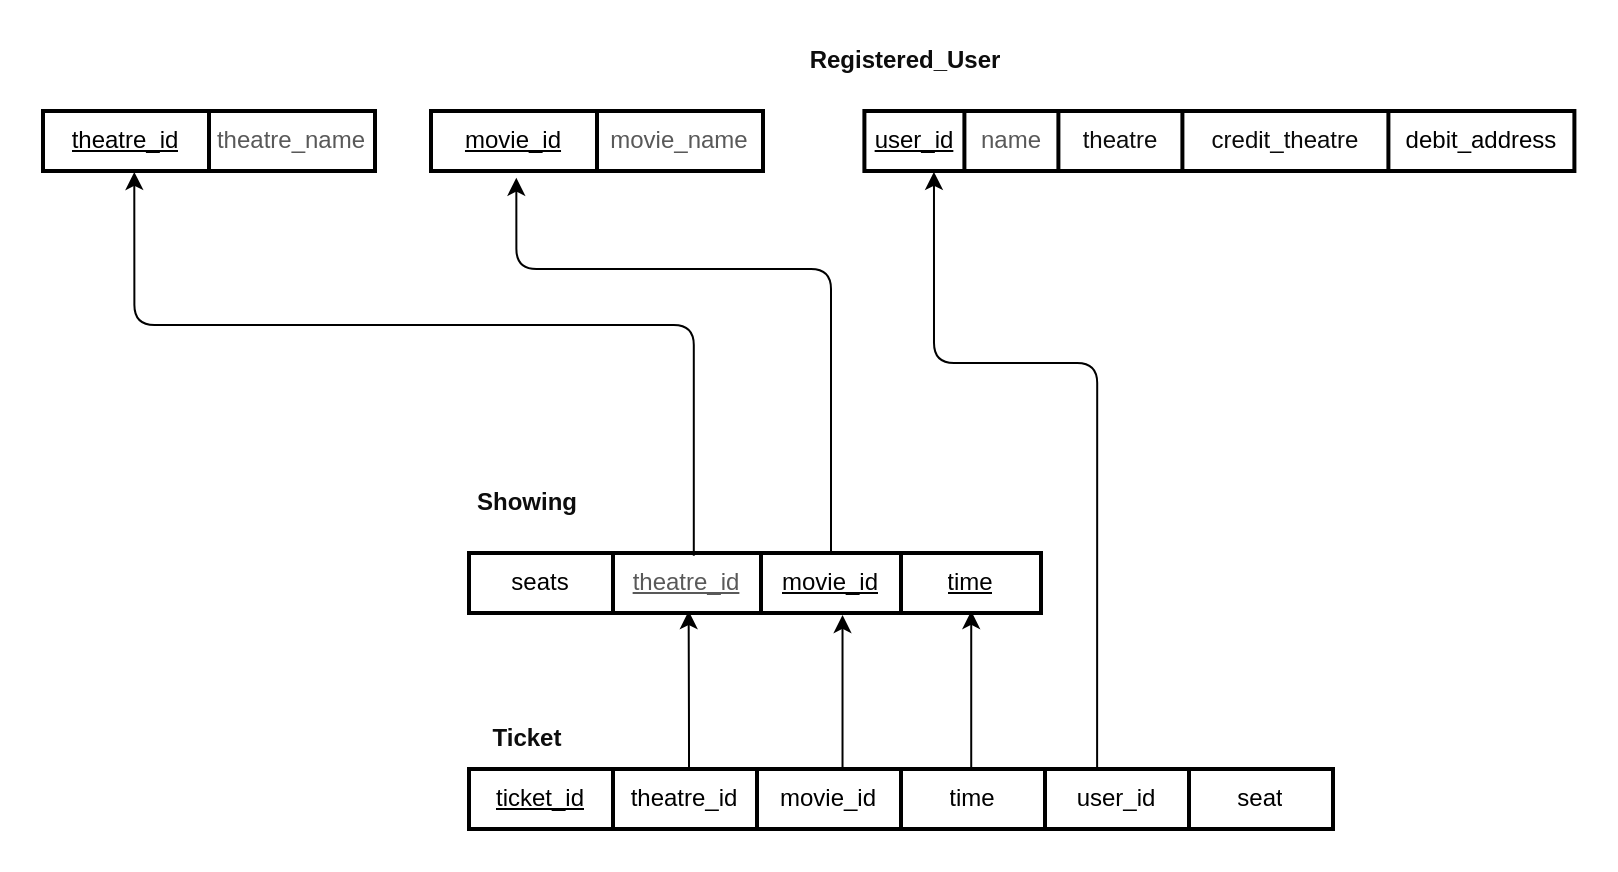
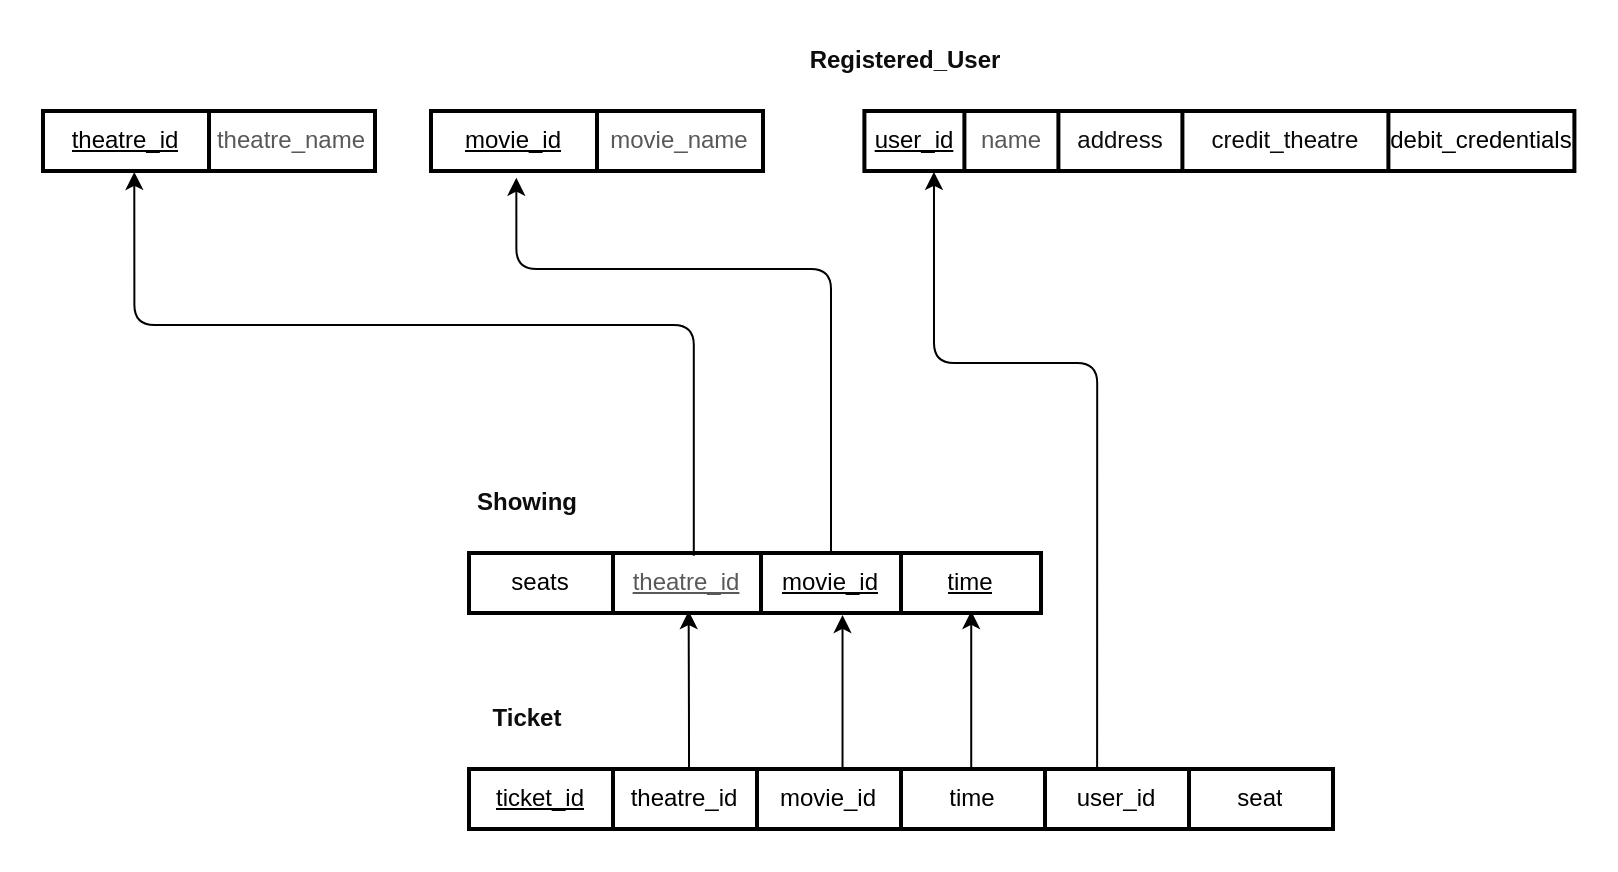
- <mxCell id="40" value="&lt;font color=&quot;#0d0d0d&quot;&gt;theatre&lt;/font&gt;" style="shape=partialRectangle;html=1;whiteSpace=wrap;connectable=0;fillColor=none;top=0;left=0;bottom=0;right=0;overflow=hidden;strokeColor=#000000;strokeWidth=2;" vertex="1" parent="37"><mxGeometry x="97" width="62" height="30" as="geometry"><mxRectangle width="62" height="30" as="alternateBounds" /></mxGeometry></mxCell>
+ <mxCell id="40" value="&lt;font color=&quot;#0d0d0d&quot;&gt;address&lt;/font&gt;" style="shape=partialRectangle;html=1;whiteSpace=wrap;connectable=0;fillColor=none;top=0;left=0;bottom=0;right=0;overflow=hidden;strokeColor=#000000;strokeWidth=2;" vertex="1" parent="37"><mxGeometry x="97" width="62" height="30" as="geometry"><mxRectangle width="62" height="30" as="alternateBounds" /></mxGeometry></mxCell>
- <mxCell id="42" value="&lt;font color=&quot;#000000&quot;&gt;debit_address&lt;/font&gt;" style="shape=partialRectangle;html=1;whiteSpace=wrap;connectable=0;fillColor=none;top=0;left=0;bottom=0;right=0;overflow=hidden;strokeColor=#000000;strokeWidth=2;" vertex="1" parent="37"><mxGeometry x="262" width="93" height="30" as="geometry"><mxRectangle width="93" height="30" as="alternateBounds" /></mxGeometry></mxCell>
+ <mxCell id="42" value="&lt;font color=&quot;#000000&quot;&gt;debit_credentials&lt;/font&gt;" style="shape=partialRectangle;html=1;whiteSpace=wrap;connectable=0;fillColor=none;top=0;left=0;bottom=0;right=0;overflow=hidden;strokeColor=#000000;strokeWidth=2;" vertex="1" parent="37"><mxGeometry x="262" width="93" height="30" as="geometry"><mxRectangle width="93" height="30" as="alternateBounds" /></mxGeometry></mxCell>
- <mxCell id="19" value="&lt;b&gt;&lt;font color=&quot;#0d0d0d&quot;&gt;Ticket&lt;/font&gt;&lt;/b&gt;" style="text;html=1;align=center;verticalAlign=middle;resizable=0;points=[];autosize=1;strokeColor=none;fillColor=none;" vertex="1" parent="10"><mxGeometry x="7" y="10" width="44" height="18" as="geometry" /></mxCell>
+ <mxCell id="19" value="&lt;b&gt;&lt;font color=&quot;#0d0d0d&quot;&gt;Ticket&lt;/font&gt;&lt;/b&gt;" style="text;html=1;align=center;verticalAlign=middle;resizable=0;points=[];autosize=1;strokeColor=none;fillColor=none;" vertex="1" parent="10"><mxGeometry x="7" width="44" height="18" as="geometry" /></mxCell>
